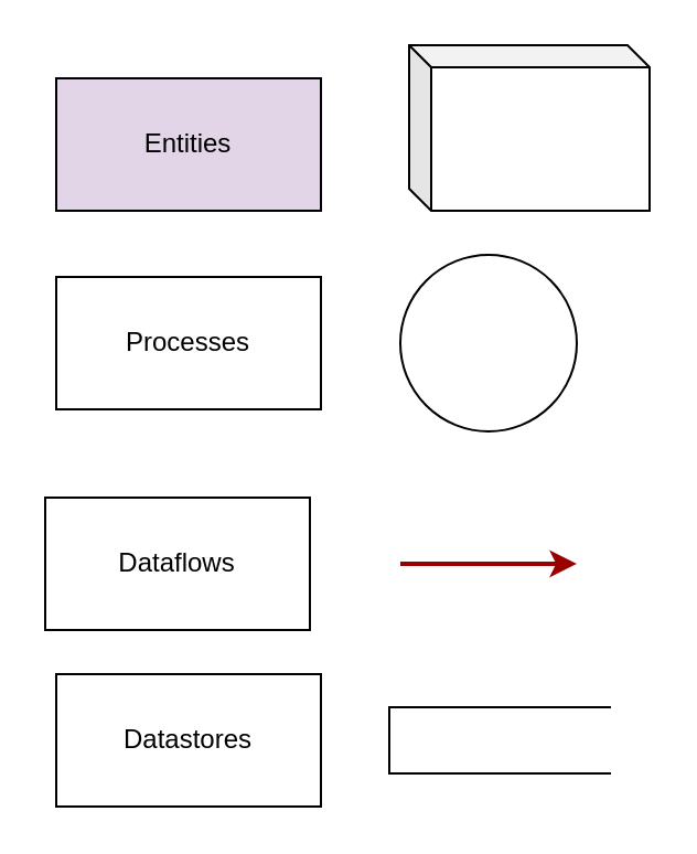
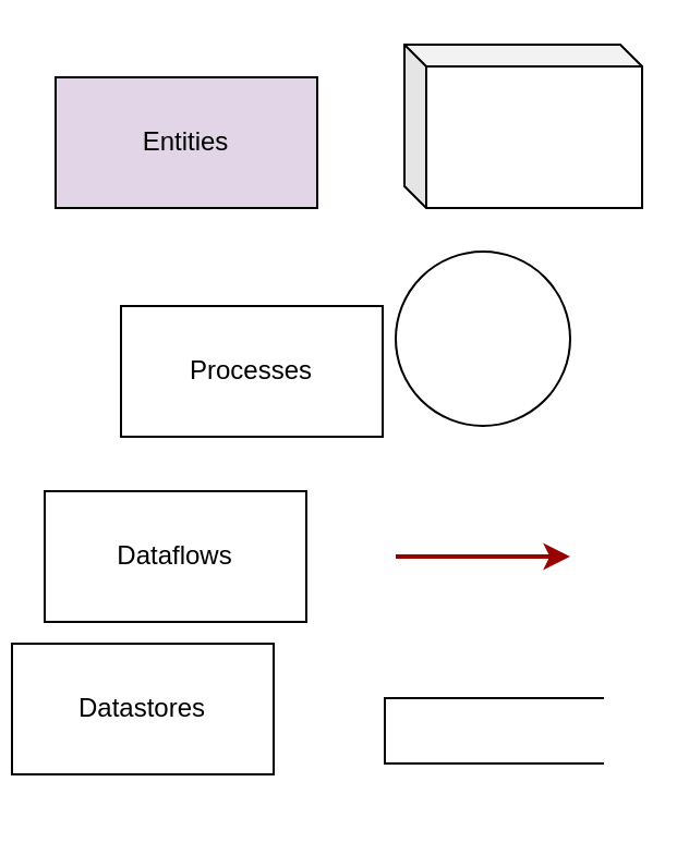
- <mxCell id="3" value="Processes" style="rounded=0;whiteSpace=wrap;html=1;" vertex="1" parent="1"><mxGeometry x="25" y="125" width="120" height="60" as="geometry" /></mxCell>
+ <mxCell id="3" value="Processes" style="rounded=0;whiteSpace=wrap;html=1;" vertex="1" parent="1"><mxGeometry x="55" y="140" width="120" height="60" as="geometry" /></mxCell>
- <mxCell id="5" value="Datastores" style="rounded=0;whiteSpace=wrap;html=1;" vertex="1" parent="1"><mxGeometry x="25" y="305" width="120" height="60" as="geometry" /></mxCell>
+ <mxCell id="5" value="Datastores" style="rounded=0;whiteSpace=wrap;html=1;" vertex="1" parent="1"><mxGeometry x="5" y="295" width="120" height="60" as="geometry" /></mxCell>
